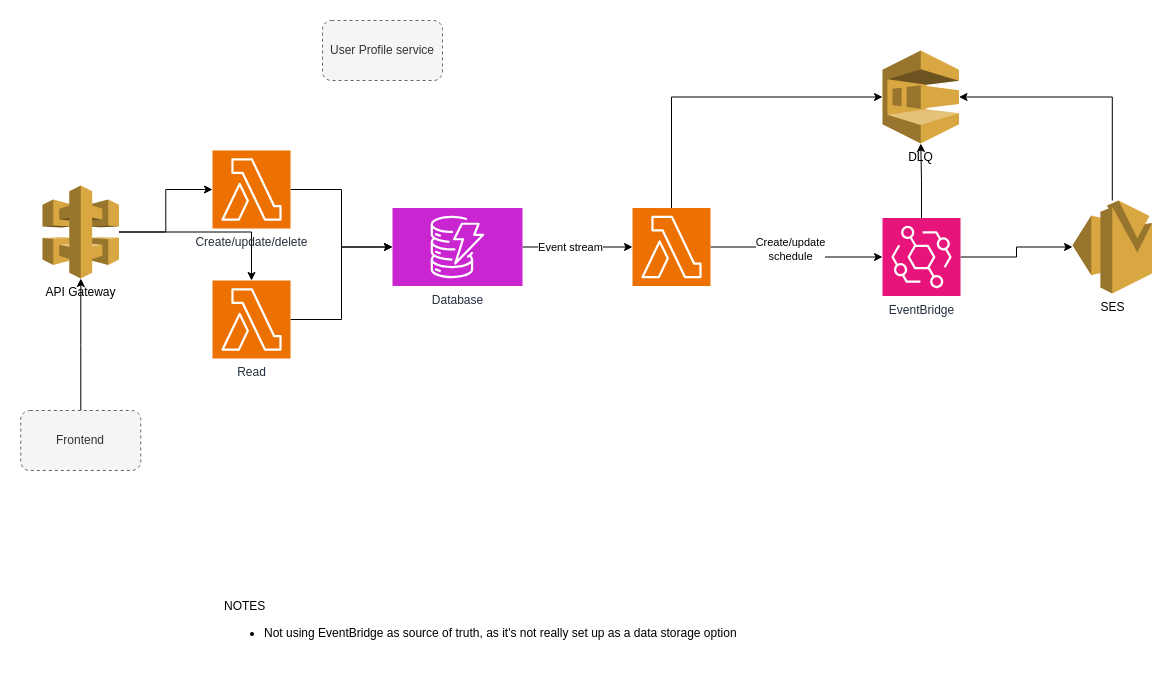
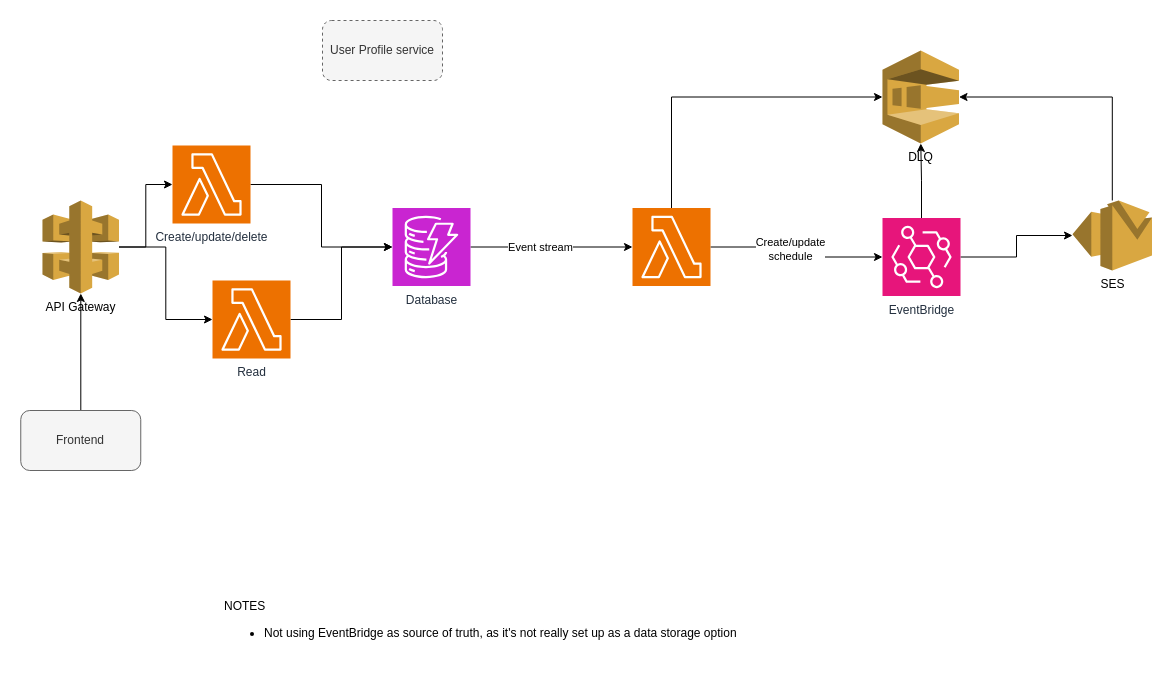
- <mxCell id="17" value="Create/update/delete" style="sketch=0;points=[[0,0,0],[0.25,0,0],[0.5,0,0],[0.75,0,0],[1,0,0],[0,1,0],[0.25,1,0],[0.5,1,0],[0.75,1,0],[1,1,0],[0,0.25,0],[0,0.5,0],[0,0.75,0],[1,0.25,0],[1,0.5,0],[1,0.75,0]];outlineConnect=0;fontColor=#232F3E;fillColor=#ED7100;strokeColor=#ffffff;dashed=0;verticalLabelPosition=bottom;verticalAlign=top;align=center;html=1;fontSize=12;fontStyle=0;aspect=fixed;shape=mxgraph.aws4.resourceIcon;resIcon=mxgraph.aws4.lambda;" vertex="1" parent="1"><mxGeometry x="212" y="150" width="78" height="78" as="geometry" /></mxCell>
+ <mxCell id="17" value="Create/update/delete" style="sketch=0;points=[[0,0,0],[0.25,0,0],[0.5,0,0],[0.75,0,0],[1,0,0],[0,1,0],[0.25,1,0],[0.5,1,0],[0.75,1,0],[1,1,0],[0,0.25,0],[0,0.5,0],[0,0.75,0],[1,0.25,0],[1,0.5,0],[1,0.75,0]];outlineConnect=0;fontColor=#232F3E;fillColor=#ED7100;strokeColor=#ffffff;dashed=0;verticalLabelPosition=bottom;verticalAlign=top;align=center;html=1;fontSize=12;fontStyle=0;aspect=fixed;shape=mxgraph.aws4.resourceIcon;resIcon=mxgraph.aws4.lambda;" vertex="1" parent="1"><mxGeometry x="172" y="145" width="78" height="78" as="geometry" /></mxCell>
- <mxCell id="15" value="API Gateway" style="outlineConnect=0;dashed=0;verticalLabelPosition=bottom;verticalAlign=top;align=center;html=1;shape=mxgraph.aws3.api_gateway;fillColor=#D9A741;gradientColor=none;" vertex="1" parent="1"><mxGeometry x="42" y="185" width="76.5" height="93" as="geometry" /></mxCell>
+ <mxCell id="15" value="API Gateway" style="outlineConnect=0;dashed=0;verticalLabelPosition=bottom;verticalAlign=top;align=center;html=1;shape=mxgraph.aws3.api_gateway;fillColor=#D9A741;gradientColor=none;" vertex="1" parent="1"><mxGeometry x="42" y="200" width="76.5" height="93" as="geometry" /></mxCell>
- <mxCell id="10" value="Database" style="sketch=0;points=[[0,0,0],[0.25,0,0],[0.5,0,0],[0.75,0,0],[1,0,0],[0,1,0],[0.25,1,0],[0.5,1,0],[0.75,1,0],[1,1,0],[0,0.25,0],[0,0.5,0],[0,0.75,0],[1,0.25,0],[1,0.5,0],[1,0.75,0]];outlineConnect=0;fontColor=#232F3E;fillColor=#C925D1;strokeColor=#ffffff;dashed=0;verticalLabelPosition=bottom;verticalAlign=top;align=center;html=1;fontSize=12;fontStyle=0;aspect=fixed;shape=mxgraph.aws4.resourceIcon;resIcon=mxgraph.aws4.dynamodb;" vertex="1" parent="1"><mxGeometry x="392" y="207.5" width="130" height="78" as="geometry" /></mxCell>
+ <mxCell id="10" value="Database" style="sketch=0;points=[[0,0,0],[0.25,0,0],[0.5,0,0],[0.75,0,0],[1,0,0],[0,1,0],[0.25,1,0],[0.5,1,0],[0.75,1,0],[1,1,0],[0,0.25,0],[0,0.5,0],[0,0.75,0],[1,0.25,0],[1,0.5,0],[1,0.75,0]];outlineConnect=0;fontColor=#232F3E;fillColor=#C925D1;strokeColor=#ffffff;dashed=0;verticalLabelPosition=bottom;verticalAlign=top;align=center;html=1;fontSize=12;fontStyle=0;aspect=fixed;shape=mxgraph.aws4.resourceIcon;resIcon=mxgraph.aws4.dynamodb;" vertex="1" parent="1"><mxGeometry x="392" y="207.5" width="78" height="78" as="geometry" /></mxCell>
- <mxCell id="2" value="SES" style="outlineConnect=0;dashed=0;verticalLabelPosition=bottom;verticalAlign=top;align=center;html=1;shape=mxgraph.aws3.ses;fillColor=#D9A741;gradientColor=none;" vertex="1" parent="1"><mxGeometry x="1072" y="200" width="79.5" height="93" as="geometry" /></mxCell>
+ <mxCell id="2" value="SES" style="outlineConnect=0;dashed=0;verticalLabelPosition=bottom;verticalAlign=top;align=center;html=1;shape=mxgraph.aws3.ses;fillColor=#D9A741;gradientColor=none;" vertex="1" parent="1"><mxGeometry x="1072" y="200" width="79.5" height="70" as="geometry" /></mxCell>
- <mxCell id="19" value="Frontend" style="rounded=1;whiteSpace=wrap;html=1;fillColor=#f5f5f5;fontColor=#333333;strokeColor=#666666;dashed=1;" vertex="1" parent="1"><mxGeometry x="20.25" y="410" width="120" height="60" as="geometry" /></mxCell>
+ <mxCell id="19" value="Frontend" style="rounded=1;whiteSpace=wrap;html=1;fillColor=#f5f5f5;fontColor=#333333;strokeColor=#666666;" vertex="1" parent="1"><mxGeometry x="20.25" y="410" width="120" height="60" as="geometry" /></mxCell>
